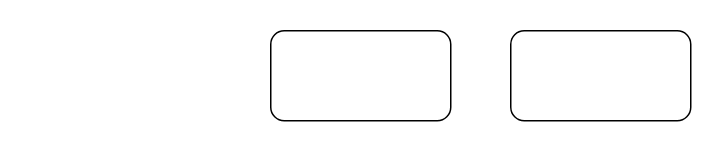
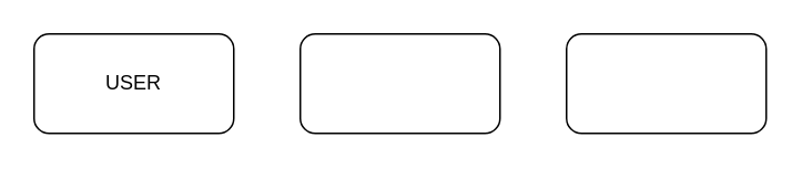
+ <mxCell id="3" value="USER" style="rounded=1;whiteSpace=wrap;html=1;" vertex="1" parent="1"><mxGeometry x="20" y="20" width="120" height="60" as="geometry" /></mxCell>
